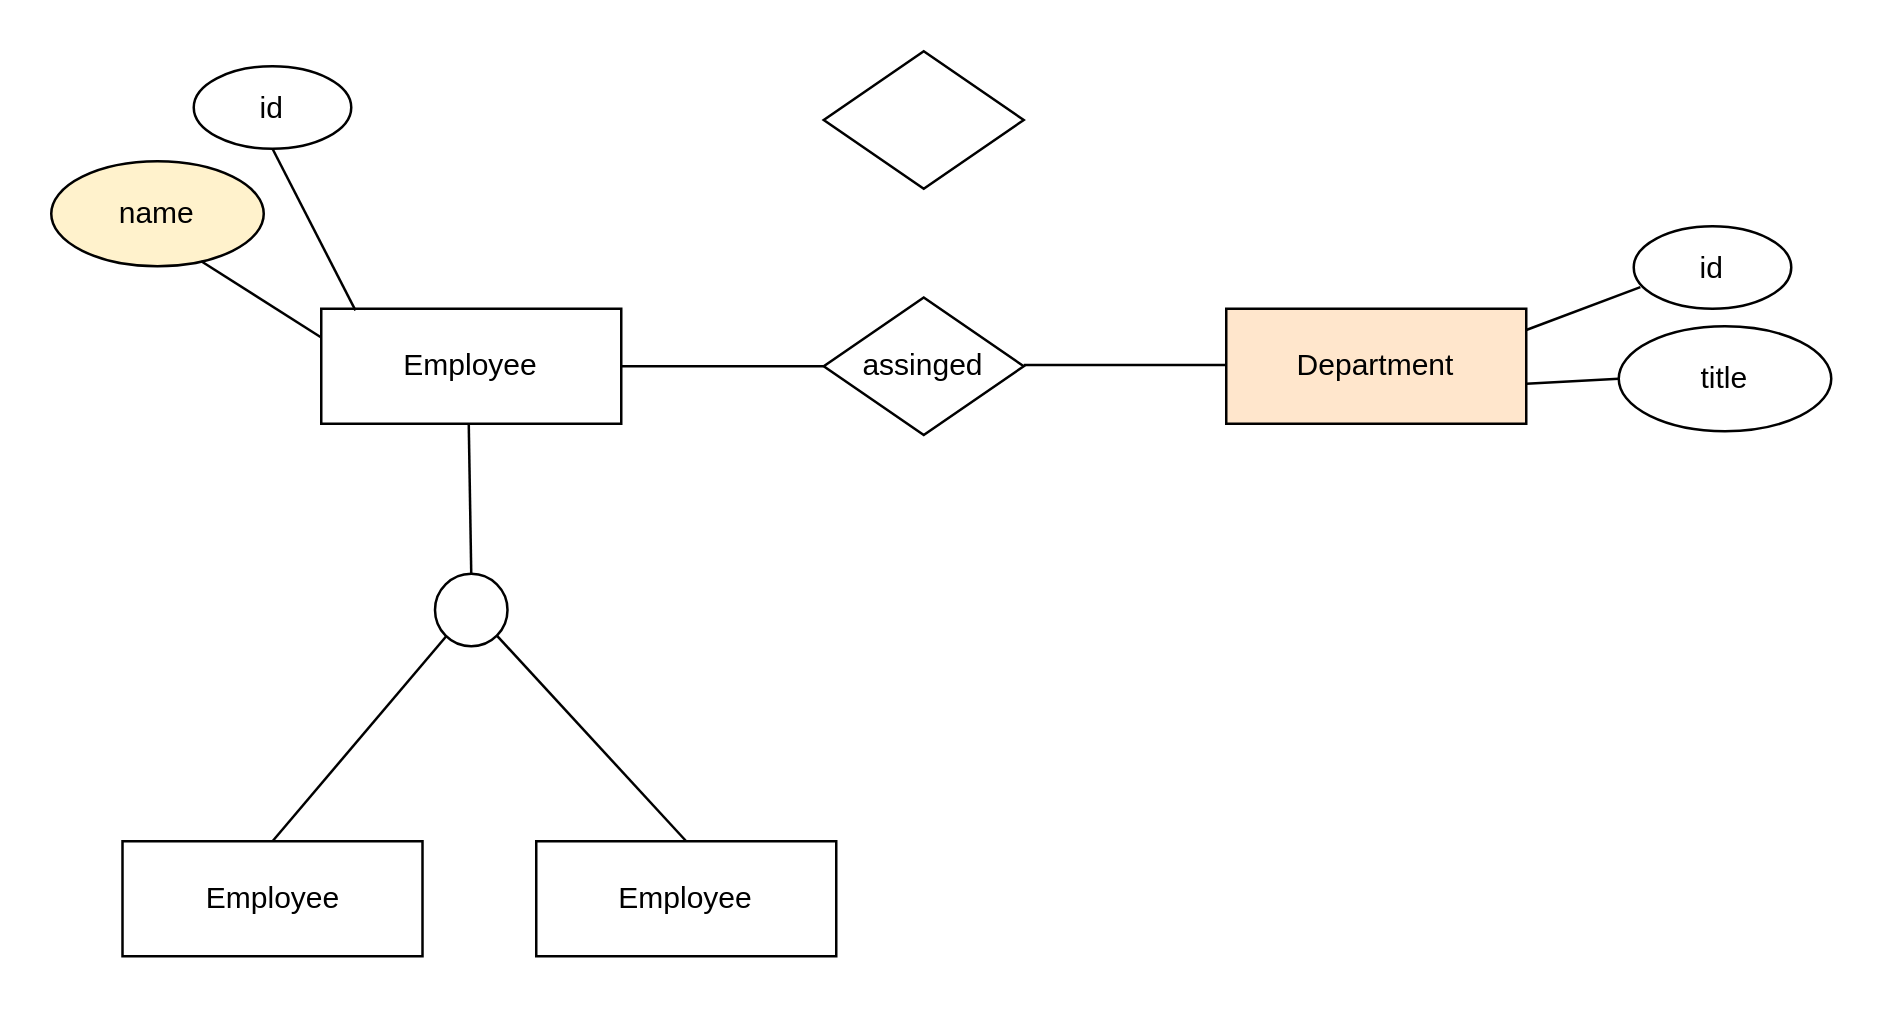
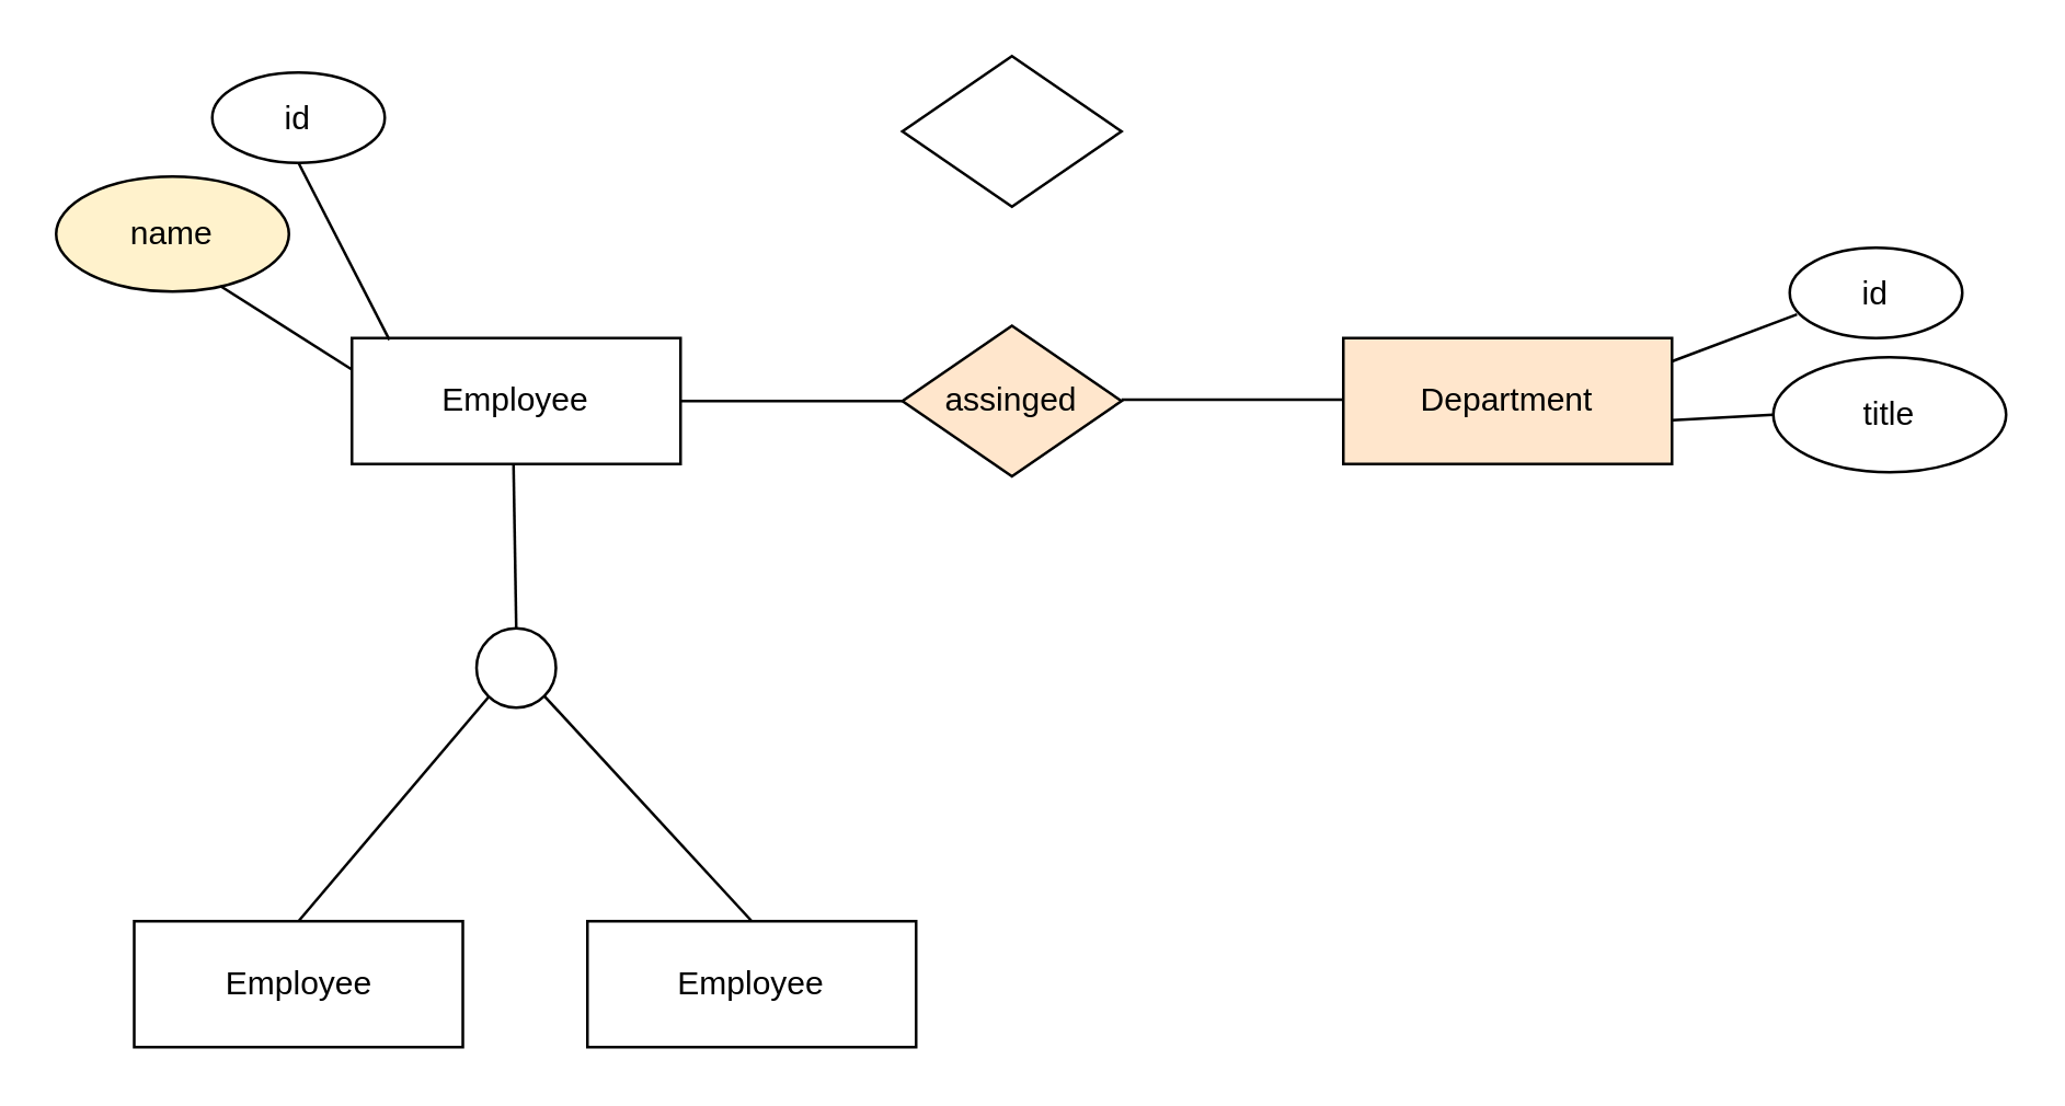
- <mxCell id="3" value="assinged" style="rhombus;whiteSpace=wrap;html=1;" vertex="1" parent="1"><mxGeometry x="329" y="118.5" width="80" height="55" as="geometry" /></mxCell>
+ <mxCell id="3" value="assinged" style="rhombus;whiteSpace=wrap;html=1;fillColor=#ffe6cc;" vertex="1" parent="1"><mxGeometry x="329" y="118.5" width="80" height="55" as="geometry" /></mxCell>
